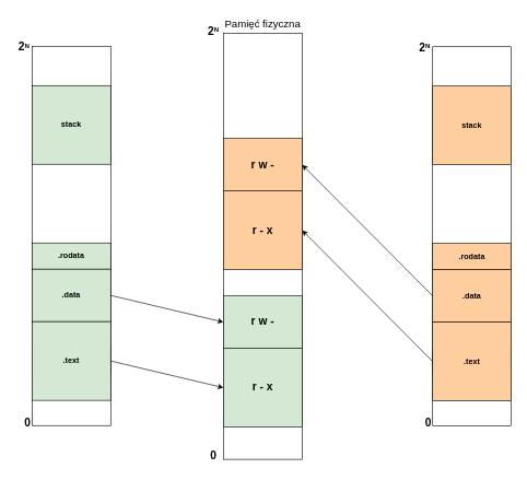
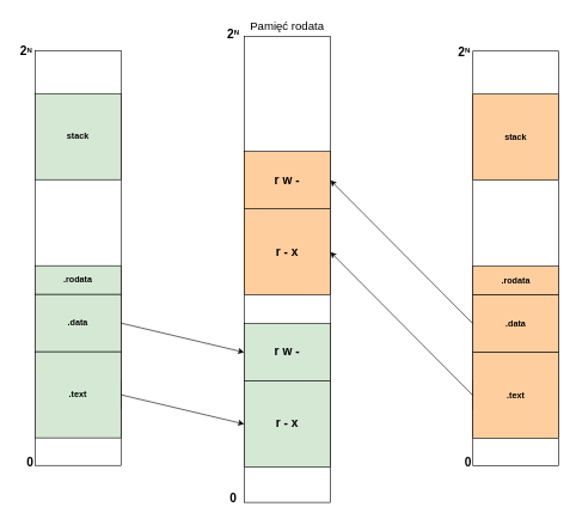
- <mxCell id="4" value="&lt;font style=&quot;font-size: 16px;&quot;&gt;Pamięć fizyczna&lt;/font&gt;" style="text;html=1;align=center;verticalAlign=middle;whiteSpace=wrap;rounded=0;" parent="1" vertex="1"><mxGeometry x="340" y="20" width="120" height="30" as="geometry" /></mxCell>
+ <mxCell id="4" value="&lt;font style=&quot;font-size: 16px;&quot;&gt;Pamięć rodata&lt;/font&gt;" style="text;html=1;align=center;verticalAlign=middle;whiteSpace=wrap;rounded=0;" parent="1" vertex="1"><mxGeometry x="340" y="20" width="120" height="30" as="geometry" /></mxCell>
